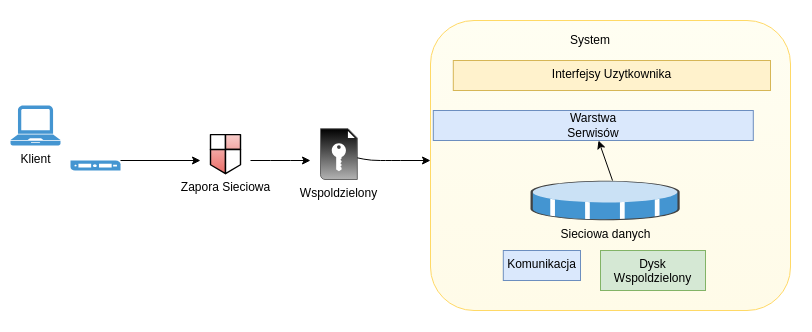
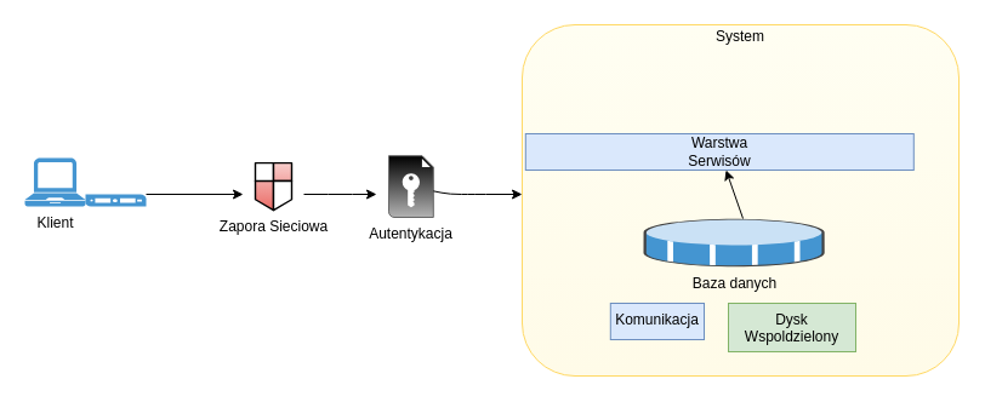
- <mxCell id="12" value="System" style="text;html=1;strokeColor=none;fillColor=none;align=center;verticalAlign=middle;whiteSpace=wrap;rounded=0;" vertex="1" parent="1"><mxGeometry x="570" y="30" width="40" height="20" as="geometry" /></mxCell>
+ <mxCell id="12" value="System" style="text;html=1;strokeColor=none;fillColor=none;align=center;verticalAlign=middle;whiteSpace=wrap;rounded=0;" vertex="1" parent="1"><mxGeometry x="590" y="20" width="40" height="20" as="geometry" /></mxCell>
- <mxCell id="6" value="Interfejsy Uzytkownika" style="rounded=0;whiteSpace=wrap;html=1;fillColor=#fff2cc;strokeColor=#d6b656;horizontal=1;verticalAlign=top;" vertex="1" parent="1"><mxGeometry x="452.8" y="60" width="317.2" height="30" as="geometry" /></mxCell>
- <mxCell id="2" value="&lt;div&gt;Klient&lt;/div&gt;" style="pointerEvents=1;shadow=0;dashed=0;html=1;strokeColor=none;fillColor=#4495D1;labelPosition=center;verticalLabelPosition=bottom;verticalAlign=top;align=center;outlineConnect=0;shape=mxgraph.veeam.laptop;" parent="1" vertex="1"><mxGeometry x="10" y="105" width="50" height="40" as="geometry" /></mxCell>
+ <mxCell id="2" value="&lt;div&gt;Klient&lt;/div&gt;" style="pointerEvents=1;shadow=0;dashed=0;html=1;strokeColor=none;fillColor=#4495D1;labelPosition=center;verticalLabelPosition=bottom;verticalAlign=top;align=center;outlineConnect=0;shape=mxgraph.veeam.laptop;" parent="1" vertex="1"><mxGeometry x="20" y="130" width="50" height="40" as="geometry" /></mxCell>
- <mxCell id="14" value="Wspoldzielony" style="shadow=0;dashed=0;html=1;strokeColor=#666666;fillColor=#000000;labelPosition=center;verticalLabelPosition=bottom;verticalAlign=top;align=center;outlineConnect=0;shape=mxgraph.veeam.encryption_key;gradientColor=#b3b3b3;" vertex="1" parent="1"><mxGeometry x="320" y="128.2" width="36.8" height="50.8" as="geometry" /></mxCell>
+ <mxCell id="14" value="Autentykacja" style="shadow=0;dashed=0;html=1;strokeColor=#666666;fillColor=#000000;labelPosition=center;verticalLabelPosition=bottom;verticalAlign=top;align=center;outlineConnect=0;shape=mxgraph.veeam.encryption_key;gradientColor=#b3b3b3;" vertex="1" parent="1"><mxGeometry x="320" y="128.2" width="36.8" height="50.8" as="geometry" /></mxCell>
- <mxCell id="7" value="&lt;div&gt;Sieciowa danych&lt;/div&gt;" style="shadow=0;dashed=0;html=1;labelPosition=center;verticalLabelPosition=bottom;verticalAlign=top;align=center;outlineConnect=0;shape=mxgraph.veeam.3d.datastore_volume;" vertex="1" parent="1"><mxGeometry x="530" y="180" width="149.2" height="40" as="geometry" /></mxCell>
+ <mxCell id="7" value="&lt;div&gt;Baza danych&lt;/div&gt;" style="shadow=0;dashed=0;html=1;labelPosition=center;verticalLabelPosition=bottom;verticalAlign=top;align=center;outlineConnect=0;shape=mxgraph.veeam.3d.datastore_volume;" vertex="1" parent="1"><mxGeometry x="530" y="180" width="149.2" height="40" as="geometry" /></mxCell>
